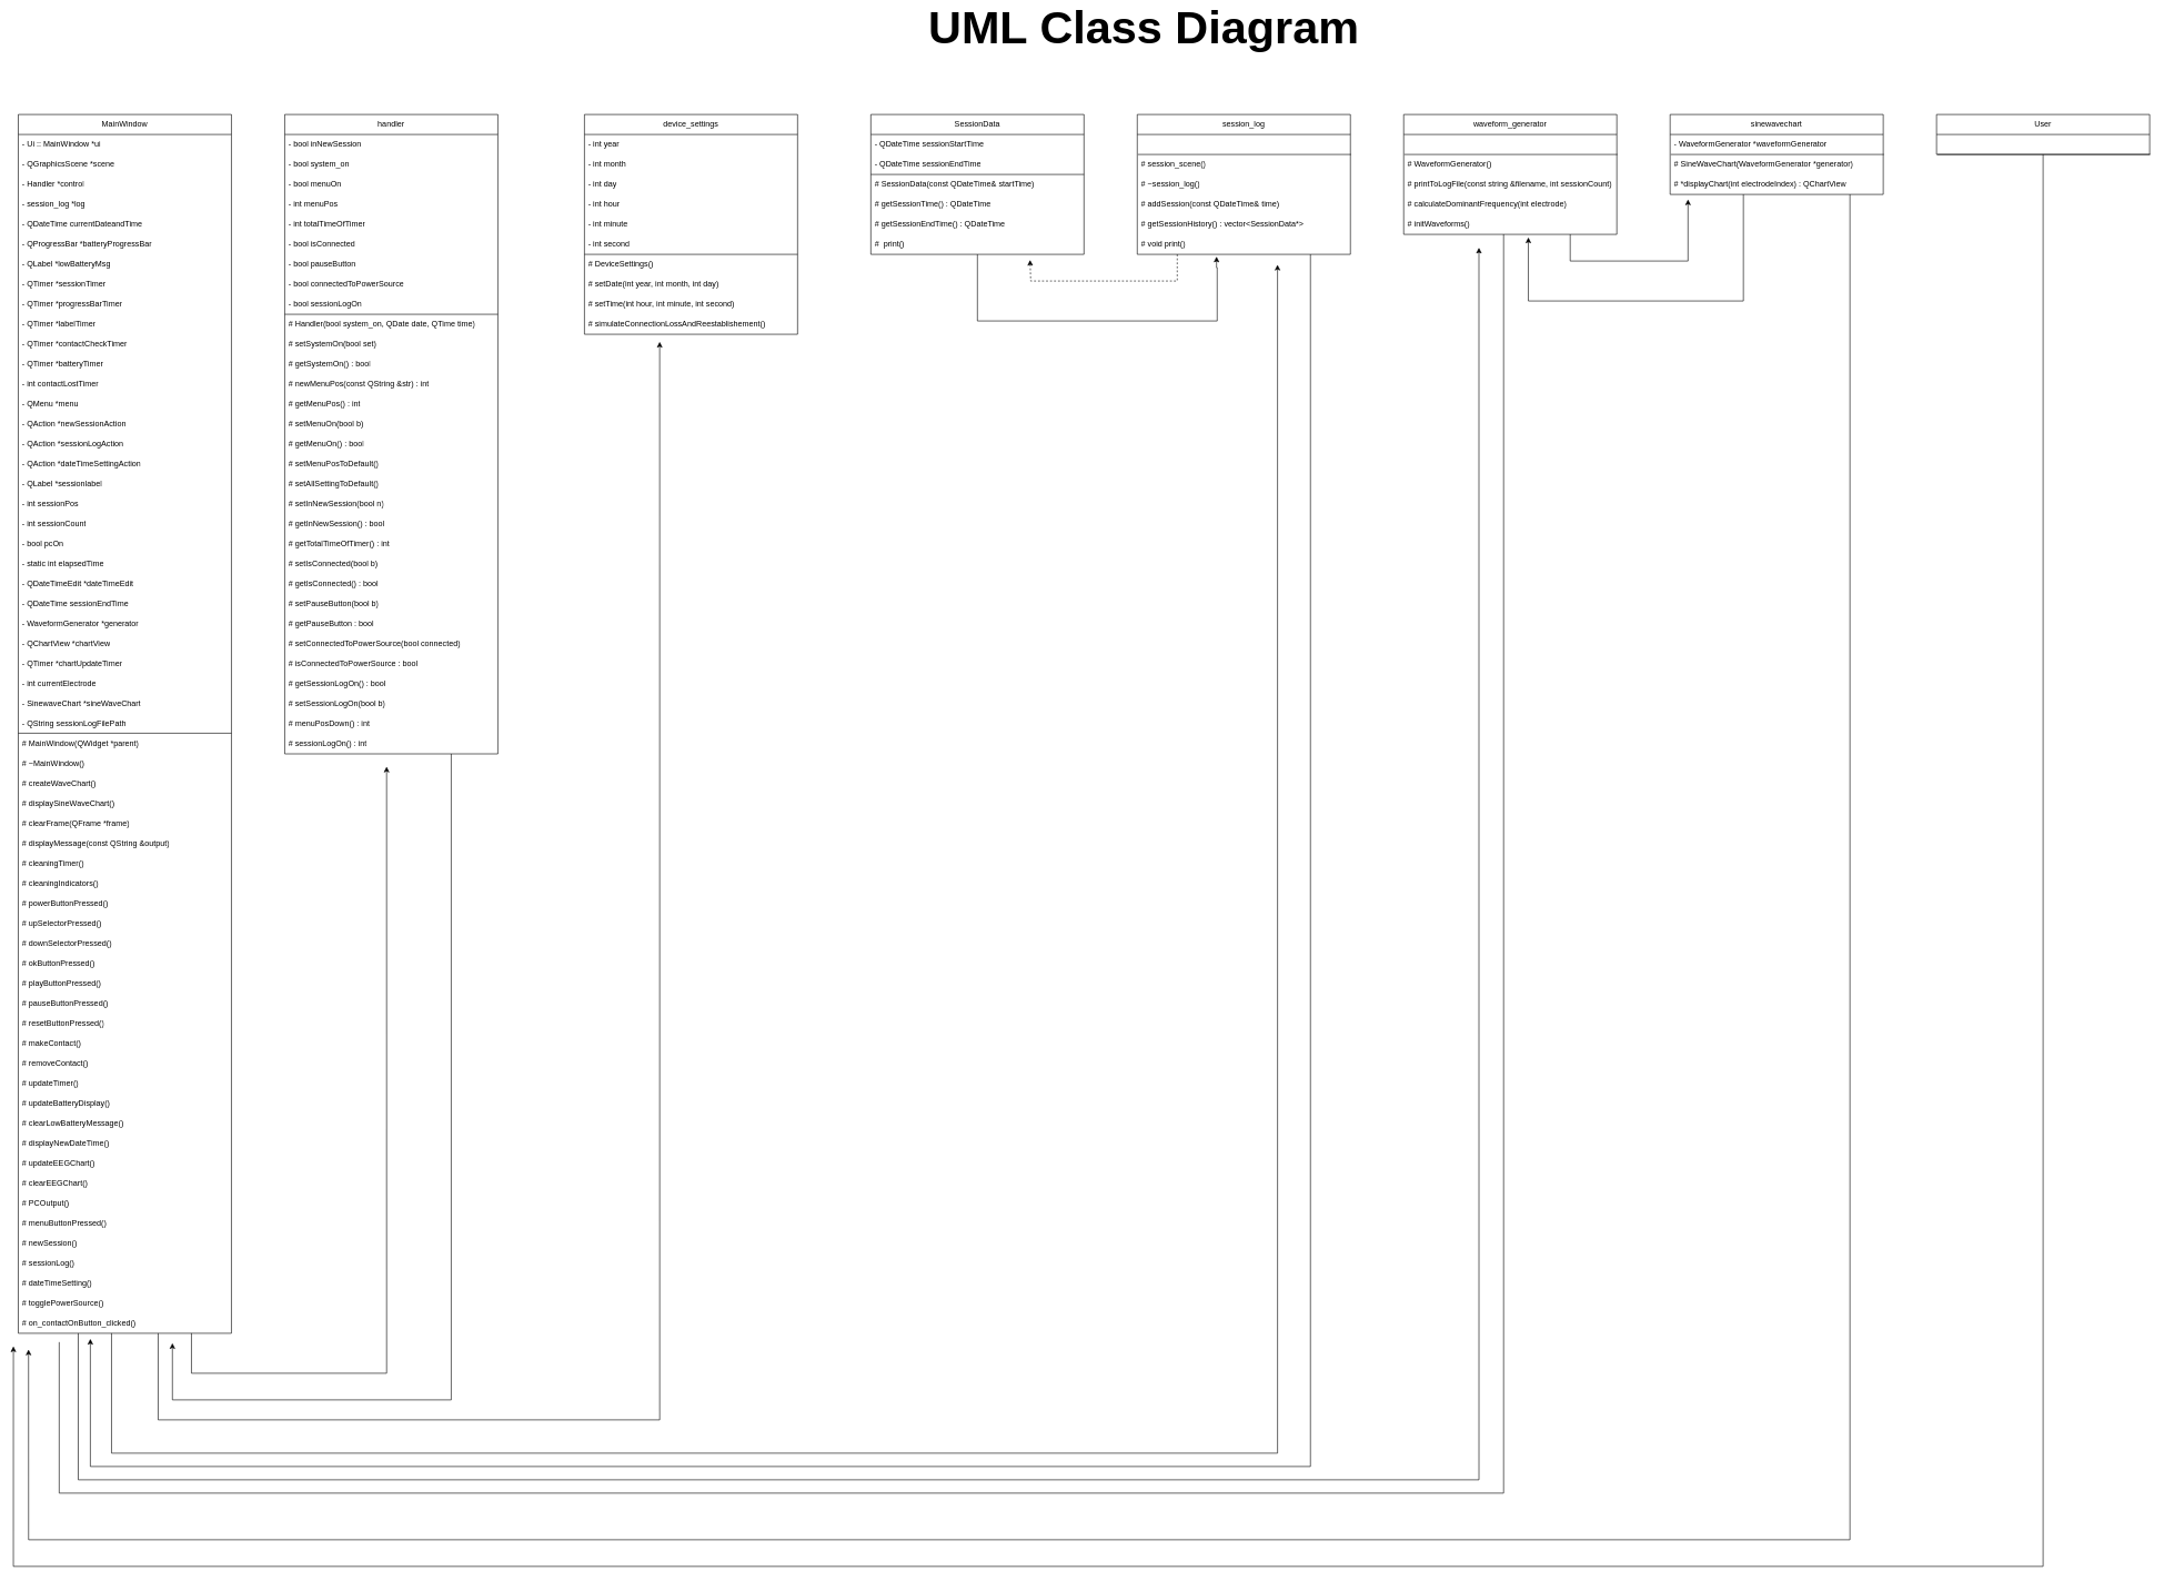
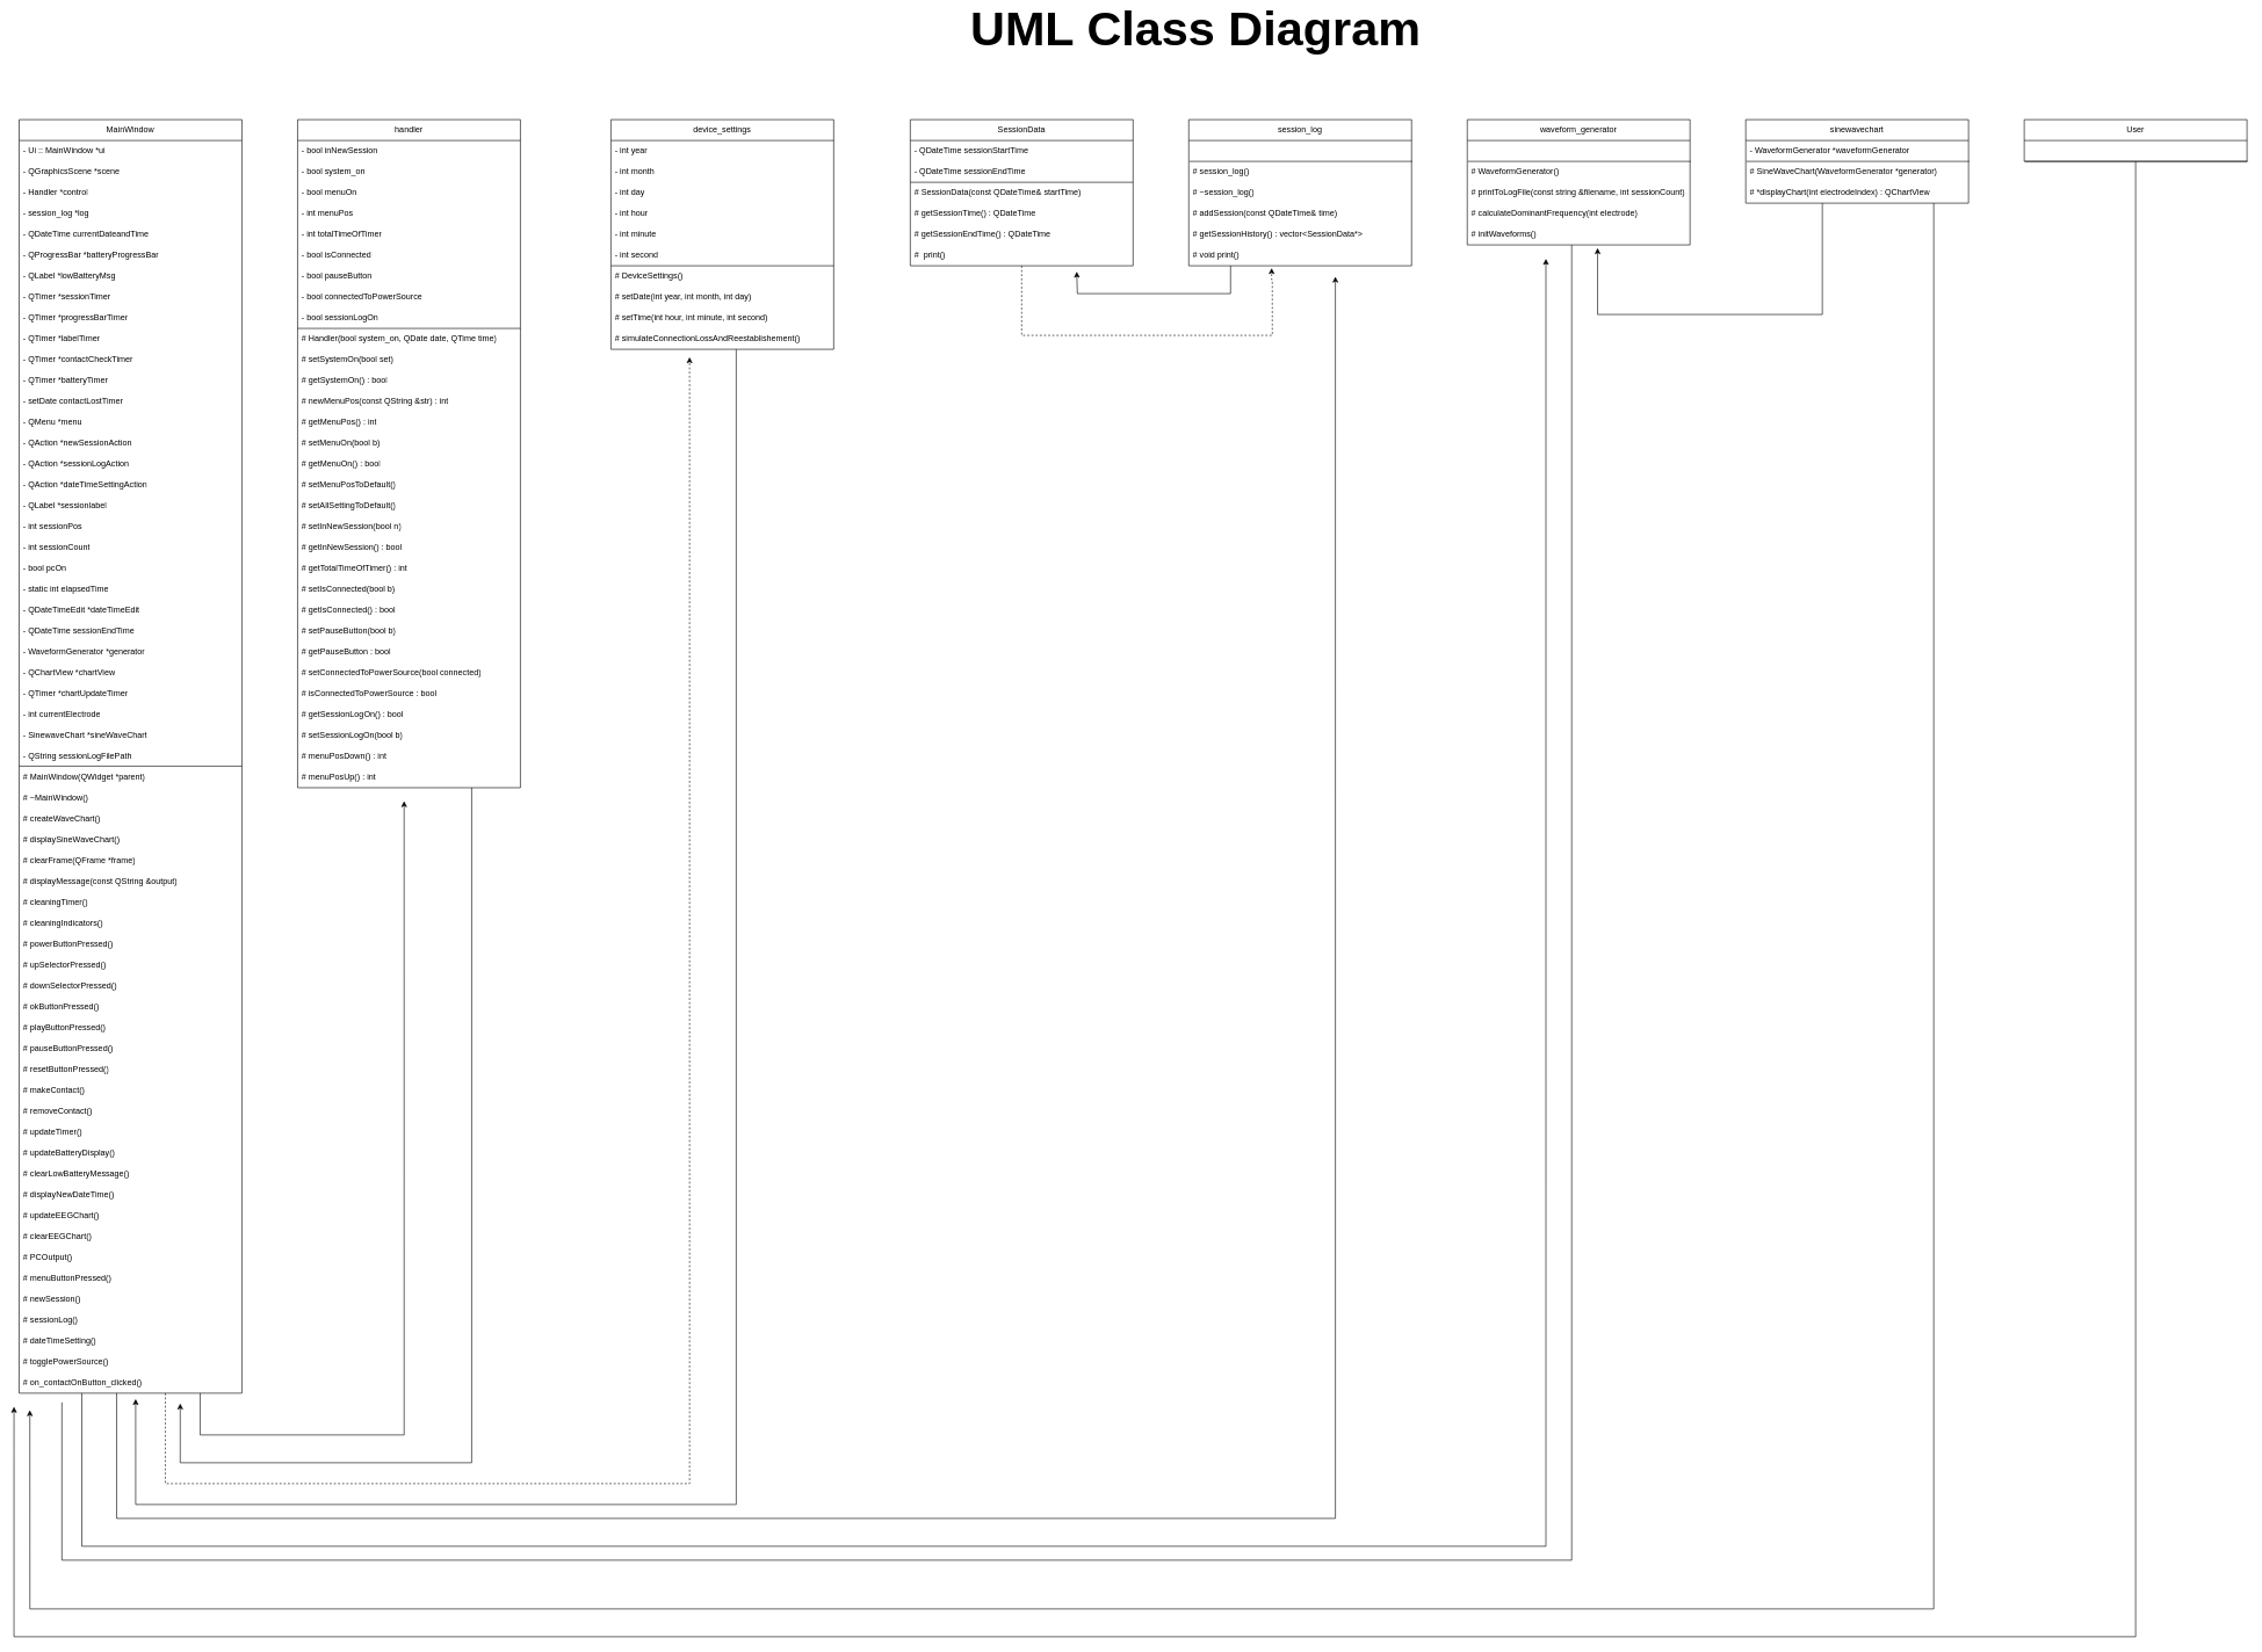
- <mxCell id="122" value="# session_scene()" style="text;strokeColor=none;fillColor=none;align=left;verticalAlign=middle;spacingLeft=4;spacingRight=4;overflow=hidden;points=[[0,0.5],[1,0.5]];portConstraint=eastwest;rotatable=0;whiteSpace=wrap;html=1;" parent="119" vertex="1"><mxGeometry y="60" width="320" height="30" as="geometry" /></mxCell>
+ <mxCell id="122" value="# session_log()" style="text;strokeColor=none;fillColor=none;align=left;verticalAlign=middle;spacingLeft=4;spacingRight=4;overflow=hidden;points=[[0,0.5],[1,0.5]];portConstraint=eastwest;rotatable=0;whiteSpace=wrap;html=1;" parent="119" vertex="1"><mxGeometry y="60" width="320" height="30" as="geometry" /></mxCell>
- <mxCell id="132" style="edgeStyle=orthogonalEdgeStyle;rounded=0;orthogonalLoop=1;jettySize=auto;html=1;entryX=0.084;entryY=1.253;entryDx=0;entryDy=0;entryPerimeter=0;" edge="1" parent="1" source="133" target="145"><mxGeometry relative="1" as="geometry"><mxPoint x="2417" y="425" as="targetPoint" /><Array as="points"><mxPoint x="2357" y="385" /><mxPoint x="2534" y="385" /></Array></mxGeometry></mxCell>
- <mxCell id="118" style="edgeStyle=orthogonalEdgeStyle;rounded=0;orthogonalLoop=1;jettySize=auto;html=1;entryX=0.747;entryY=1.281;entryDx=0;entryDy=0;entryPerimeter=0;dashed=1;" edge="1" parent="1" source="119" target="117"><mxGeometry relative="1" as="geometry"><mxPoint x="1707" y="445" as="targetPoint" /><Array as="points"><mxPoint x="1767" y="415" /><mxPoint x="1547" y="415" /><mxPoint x="1547" y="383" /></Array></mxGeometry></mxCell>
+ <mxCell id="118" style="edgeStyle=orthogonalEdgeStyle;rounded=0;orthogonalLoop=1;jettySize=auto;html=1;entryX=0.747;entryY=1.281;entryDx=0;entryDy=0;entryPerimeter=0;" edge="1" parent="1" source="119" target="117"><mxGeometry relative="1" as="geometry"><mxPoint x="1707" y="445" as="targetPoint" /><Array as="points"><mxPoint x="1767" y="415" /><mxPoint x="1547" y="415" /><mxPoint x="1547" y="383" /></Array></mxGeometry></mxCell>
- <mxCell id="109" style="edgeStyle=orthogonalEdgeStyle;rounded=0;orthogonalLoop=1;jettySize=auto;html=1;entryX=0.372;entryY=1.11;entryDx=0;entryDy=0;entryPerimeter=0;" edge="1" parent="1" source="110" target="126"><mxGeometry relative="1" as="geometry"><mxPoint x="1867" y="395" as="targetPoint" /><Array as="points"><mxPoint x="1467" y="475" /><mxPoint x="1827" y="475" /><mxPoint x="1827" y="395" /></Array></mxGeometry></mxCell>
+ <mxCell id="109" style="edgeStyle=orthogonalEdgeStyle;rounded=0;orthogonalLoop=1;jettySize=auto;html=1;entryX=0.372;entryY=1.11;entryDx=0;entryDy=0;entryPerimeter=0;dashed=1;" edge="1" parent="1" source="110" target="126"><mxGeometry relative="1" as="geometry"><mxPoint x="1867" y="395" as="targetPoint" /><Array as="points"><mxPoint x="1467" y="475" /><mxPoint x="1827" y="475" /><mxPoint x="1827" y="395" /></Array></mxGeometry></mxCell>
- <mxCell id="15" value="- int contactLostTimer" style="text;strokeColor=none;fillColor=none;align=left;verticalAlign=middle;spacingLeft=4;spacingRight=4;overflow=hidden;points=[[0,0.5],[1,0.5]];portConstraint=eastwest;rotatable=0;whiteSpace=wrap;html=1;" parent="2" vertex="1"><mxGeometry y="390" width="320" height="30" as="geometry" /></mxCell>
+ <mxCell id="15" value="- setDate contactLostTimer" style="text;strokeColor=none;fillColor=none;align=left;verticalAlign=middle;spacingLeft=4;spacingRight=4;overflow=hidden;points=[[0,0.5],[1,0.5]];portConstraint=eastwest;rotatable=0;whiteSpace=wrap;html=1;" parent="2" vertex="1"><mxGeometry y="390" width="320" height="30" as="geometry" /></mxCell>
- <mxCell id="96" value="# sessionLogOn() : int" style="text;strokeColor=none;fillColor=none;align=left;verticalAlign=middle;spacingLeft=4;spacingRight=4;overflow=hidden;points=[[0,0.5],[1,0.5]];portConstraint=eastwest;rotatable=0;whiteSpace=wrap;html=1;" parent="64" vertex="1"><mxGeometry y="930" width="320" height="30" as="geometry" /></mxCell>
+ <mxCell id="96" value="# menuPosUp() : int" style="text;strokeColor=none;fillColor=none;align=left;verticalAlign=middle;spacingLeft=4;spacingRight=4;overflow=hidden;points=[[0,0.5],[1,0.5]];portConstraint=eastwest;rotatable=0;whiteSpace=wrap;html=1;" parent="64" vertex="1"><mxGeometry y="930" width="320" height="30" as="geometry" /></mxCell>
+ <mxCell id="151" style="edgeStyle=orthogonalEdgeStyle;rounded=0;orthogonalLoop=1;jettySize=auto;html=1;entryX=0.523;entryY=1.28;entryDx=0;entryDy=0;entryPerimeter=0;" edge="1" parent="1" source="97" target="63"><mxGeometry relative="1" as="geometry"><Array as="points"><mxPoint x="1057" y="2155" /><mxPoint x="195" y="2155" /></Array></mxGeometry></mxCell>
- <mxCell id="152" style="edgeStyle=orthogonalEdgeStyle;rounded=0;orthogonalLoop=1;jettySize=auto;html=1;entryX=0.353;entryY=1.378;entryDx=0;entryDy=0;entryPerimeter=0;" edge="1" parent="1" source="2" target="108"><mxGeometry relative="1" as="geometry"><mxPoint x="947" y="595" as="targetPoint" /><Array as="points"><mxPoint x="237" y="2125" /><mxPoint x="990" y="2125" /></Array></mxGeometry></mxCell>
+ <mxCell id="152" style="edgeStyle=orthogonalEdgeStyle;rounded=0;orthogonalLoop=1;jettySize=auto;html=1;entryX=0.353;entryY=1.378;entryDx=0;entryDy=0;entryPerimeter=0;dashed=1;" edge="1" parent="1" source="2" target="108"><mxGeometry relative="1" as="geometry"><mxPoint x="947" y="595" as="targetPoint" /><Array as="points"><mxPoint x="237" y="2125" /><mxPoint x="990" y="2125" /></Array></mxGeometry></mxCell>
- <mxCell id="149" style="edgeStyle=orthogonalEdgeStyle;rounded=0;orthogonalLoop=1;jettySize=auto;html=1;entryX=0.338;entryY=1.28;entryDx=0;entryDy=0;entryPerimeter=0;" edge="1" parent="1" source="119" target="63"><mxGeometry relative="1" as="geometry"><Array as="points"><mxPoint x="1967" y="2195" /><mxPoint x="135" y="2195" /></Array></mxGeometry></mxCell>
